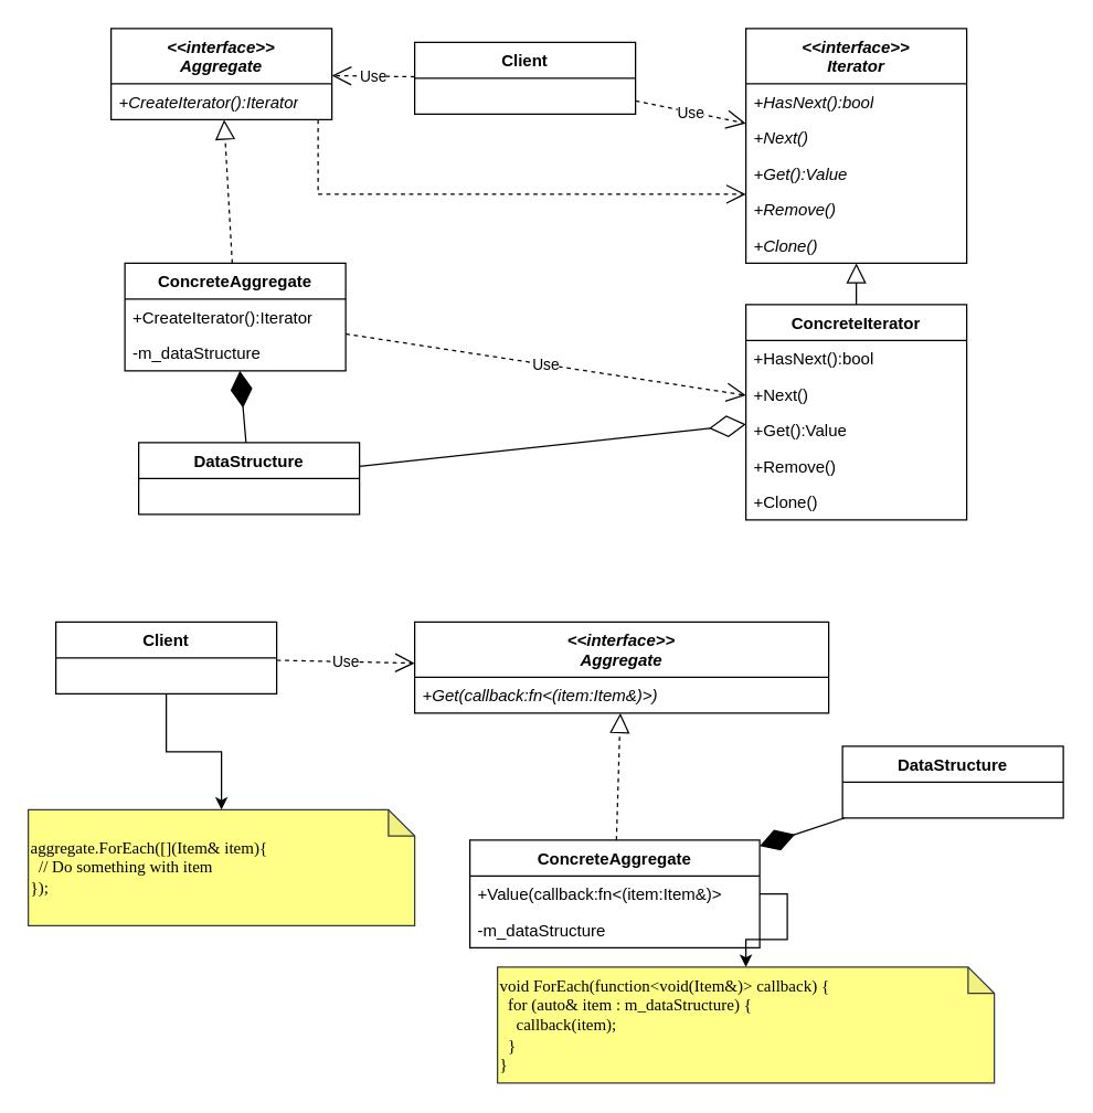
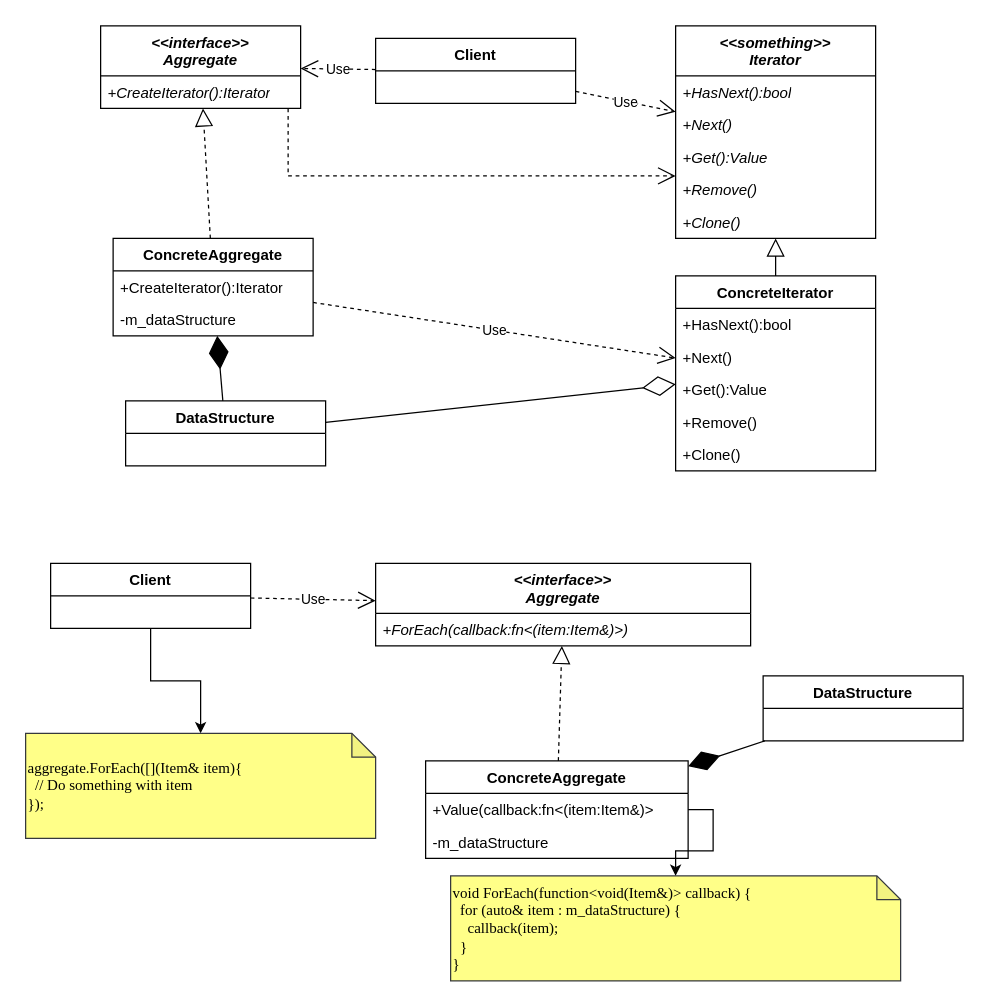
- <mxCell id="5" value="&amp;lt;&amp;lt;interface&amp;gt;&amp;gt;&lt;br&gt;Iterator" style="swimlane;fontStyle=3;align=center;verticalAlign=top;childLayout=stackLayout;horizontal=1;startSize=40;horizontalStack=0;resizeParent=1;resizeParentMax=0;resizeLast=0;collapsible=1;marginBottom=0;whiteSpace=wrap;html=1;" vertex="1" parent="1"><mxGeometry x="540" y="20" width="160" height="170" as="geometry" /></mxCell>
+ <mxCell id="5" value="&amp;lt;&amp;lt;something&amp;gt;&amp;gt;&lt;br&gt;Iterator" style="swimlane;fontStyle=3;align=center;verticalAlign=top;childLayout=stackLayout;horizontal=1;startSize=40;horizontalStack=0;resizeParent=1;resizeParentMax=0;resizeLast=0;collapsible=1;marginBottom=0;whiteSpace=wrap;html=1;" vertex="1" parent="1"><mxGeometry x="540" y="20" width="160" height="170" as="geometry" /></mxCell>
- <mxCell id="30" value="+Get(callback:fn&amp;lt;(item:Item&amp;amp;)&amp;gt;)" style="text;strokeColor=none;fillColor=none;align=left;verticalAlign=top;spacingLeft=4;spacingRight=4;overflow=hidden;rotatable=0;points=[[0,0.5],[1,0.5]];portConstraint=eastwest;whiteSpace=wrap;html=1;fontStyle=2" vertex="1" parent="29"><mxGeometry y="40" width="300" height="26" as="geometry" /></mxCell>
+ <mxCell id="30" value="+ForEach(callback:fn&amp;lt;(item:Item&amp;amp;)&amp;gt;)" style="text;strokeColor=none;fillColor=none;align=left;verticalAlign=top;spacingLeft=4;spacingRight=4;overflow=hidden;rotatable=0;points=[[0,0.5],[1,0.5]];portConstraint=eastwest;whiteSpace=wrap;html=1;fontStyle=2" vertex="1" parent="29"><mxGeometry y="40" width="300" height="26" as="geometry" /></mxCell>
